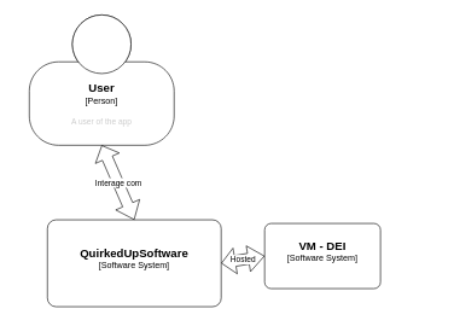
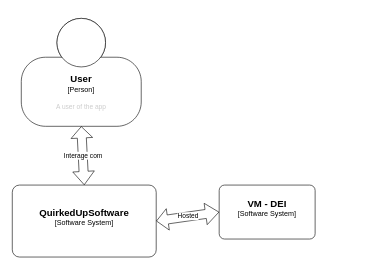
- <mxCell id="3" value="&lt;font style=&quot;font-size: 16px&quot;&gt;&lt;b&gt;User&lt;/b&gt;&lt;/font&gt;&lt;div&gt;[Person]&lt;/div&gt;&lt;br&gt;&lt;div&gt;&lt;font style=&quot;font-size: 11px&quot;&gt;&lt;font color=&quot;#cccccc&quot;&gt;A user of the app&lt;/font&gt;&lt;/div&gt;" style="html=1;fontSize=12;dashed=0;whiteSpace=wrap;fillColor=default;strokeColor=default;fontColor=default;shape=mxgraph.c4.person2;align=center;metaEdit=1;points=[[0.5,0,0],[1,0.5,0],[1,0.75,0],[0.75,1,0],[0.5,1,0],[0.25,1,0],[0,0.75,0],[0,0.5,0]];resizable=0;rounded=0;labelBackgroundColor=none;fillStyle=auto;" parent="2" vertex="1"><mxGeometry x="20" width="200" height="180" as="geometry" /></mxCell>
+ <mxCell id="3" value="&lt;font style=&quot;font-size: 16px&quot;&gt;&lt;b&gt;User&lt;/b&gt;&lt;/font&gt;&lt;div&gt;[Person]&lt;/div&gt;&lt;br&gt;&lt;div&gt;&lt;font style=&quot;font-size: 11px&quot;&gt;&lt;font color=&quot;#cccccc&quot;&gt;A user of the app&lt;/font&gt;&lt;/div&gt;" style="html=1;fontSize=12;dashed=0;whiteSpace=wrap;fillColor=default;strokeColor=default;fontColor=default;shape=mxgraph.c4.person2;align=center;metaEdit=1;points=[[0.5,0,0],[1,0.5,0],[1,0.75,0],[0.75,1,0],[0.5,1,0],[0.25,1,0],[0,0.75,0],[0,0.5,0]];resizable=0;rounded=0;labelBackgroundColor=none;fillStyle=auto;" parent="2" vertex="1"><mxGeometry x="15" y="10" width="200" height="180" as="geometry" /></mxCell>
- <mxCell id="4" value="&lt;font style=&quot;font-size: 16px&quot;&gt;&lt;b&gt;QuirkedUpSoftware&lt;/b&gt;&lt;/font&gt;&lt;div&gt;[Software System]&lt;/div&gt;&lt;br&gt;&lt;div&gt;&lt;font style=&quot;font-size: 11px&quot;&gt;&lt;font color=&quot;#cccccc&quot;&gt;&lt;/font&gt;&lt;/div&gt;" style="rounded=1;whiteSpace=wrap;html=1;labelBackgroundColor=none;align=center;arcSize=10;metaEdit=1;resizable=0;points=[[0.25,0,0],[0.5,0,0],[0.75,0,0],[1,0.25,0],[1,0.5,0],[1,0.75,0],[0.75,1,0],[0.5,1,0],[0.25,1,0],[0,0.75,0],[0,0.5,0],[0,0.25,0]];" parent="2" vertex="1"><mxGeometry x="45" y="283" width="240" height="120" as="geometry" /></mxCell>
+ <mxCell id="4" value="&lt;font style=&quot;font-size: 16px&quot;&gt;&lt;b&gt;QuirkedUpSoftware&lt;/b&gt;&lt;/font&gt;&lt;div&gt;[Software System]&lt;/div&gt;&lt;br&gt;&lt;div&gt;&lt;font style=&quot;font-size: 11px&quot;&gt;&lt;font color=&quot;#cccccc&quot;&gt;&lt;/font&gt;&lt;/div&gt;" style="rounded=1;whiteSpace=wrap;html=1;labelBackgroundColor=none;align=center;arcSize=10;metaEdit=1;resizable=0;points=[[0.25,0,0],[0.5,0,0],[0.75,0,0],[1,0.25,0],[1,0.5,0],[1,0.75,0],[0.75,1,0],[0.5,1,0],[0.25,1,0],[0,0.75,0],[0,0.5,0],[0,0.25,0]];" parent="2" vertex="1"><mxGeometry y="288" width="240" height="120" as="geometry" /></mxCell>
